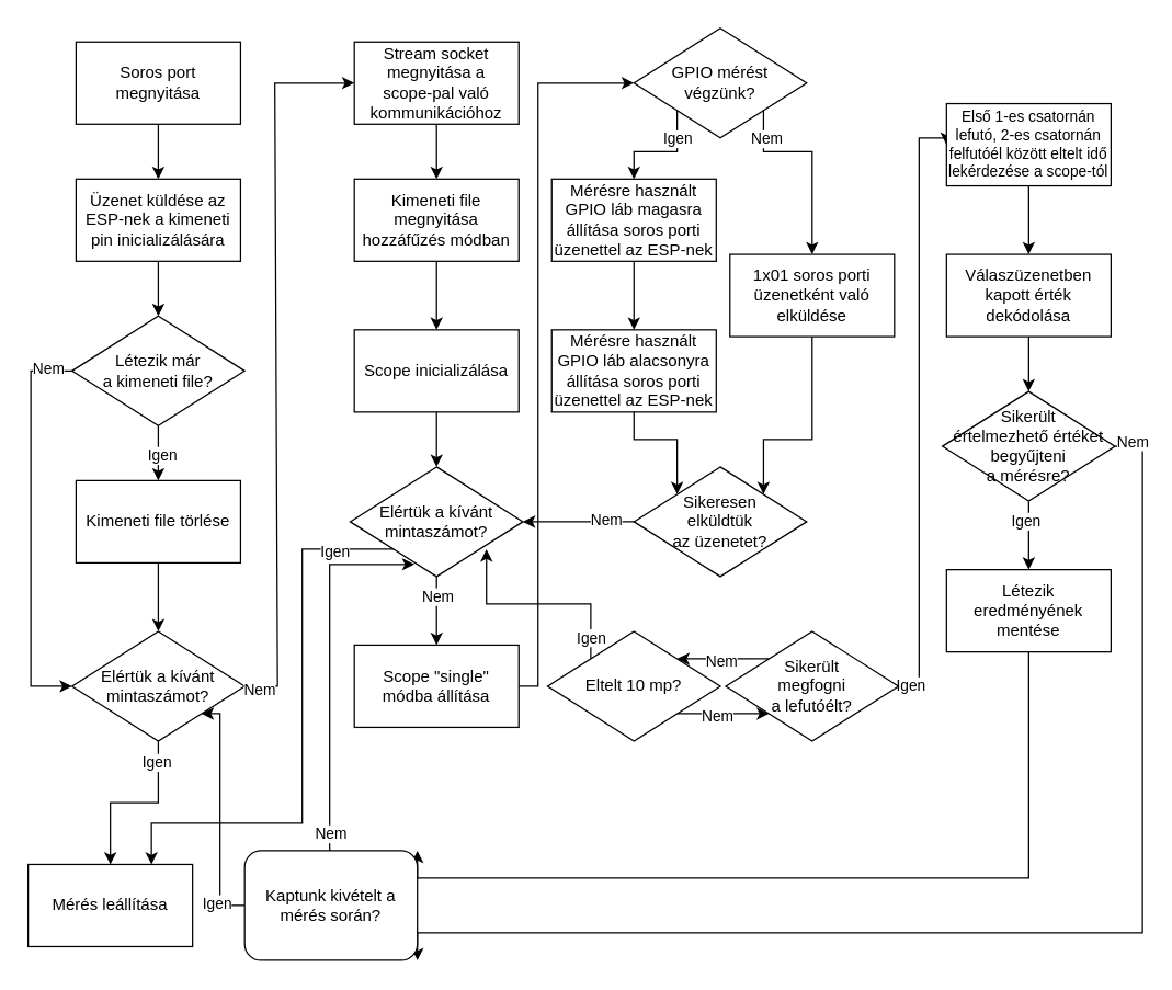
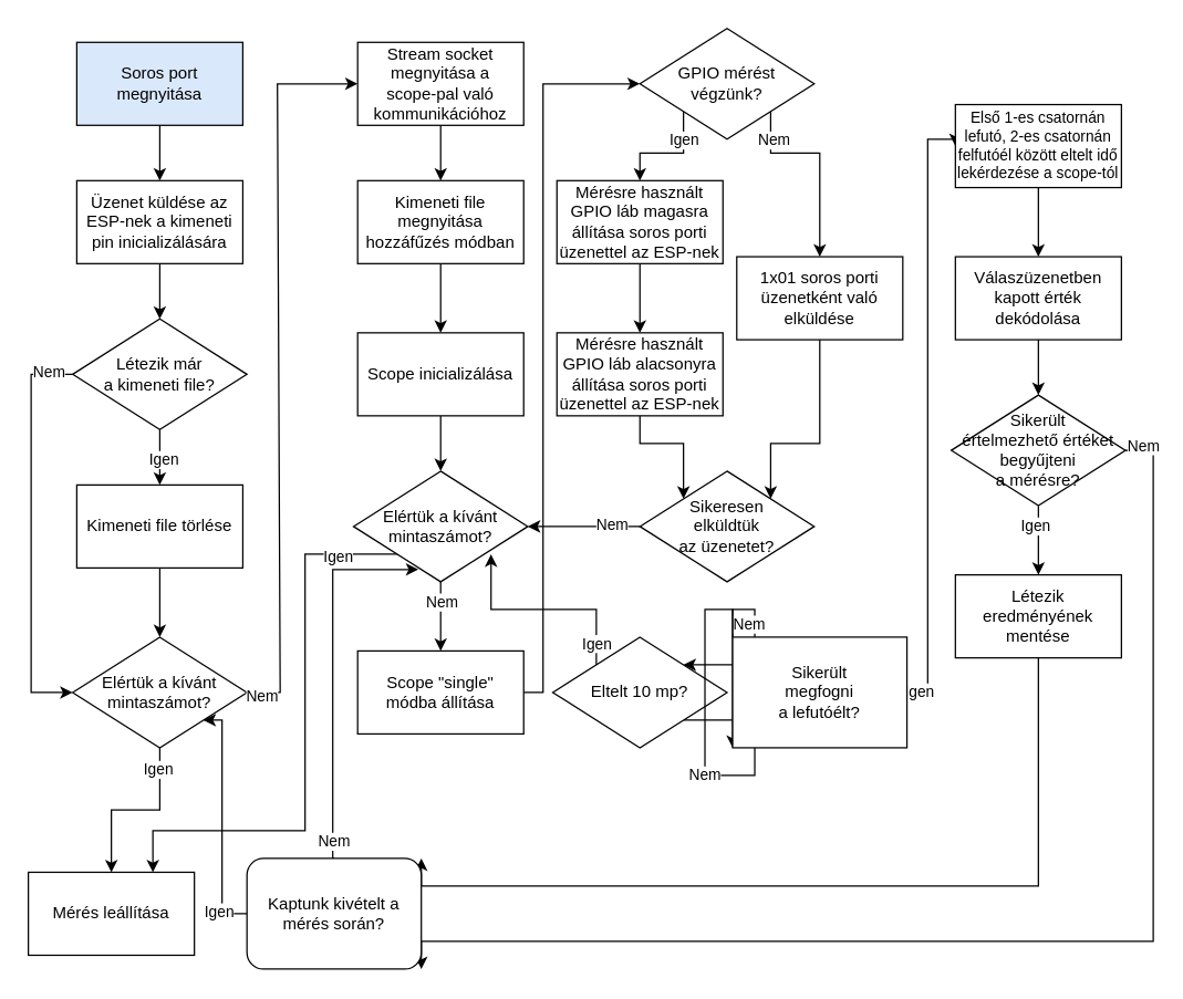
- <mxCell id="3" value="Soros port megnyitása" style="rounded=0;whiteSpace=wrap;html=1;" vertex="1" parent="1"><mxGeometry x="55" y="30" width="120" height="60" as="geometry" /></mxCell>
+ <mxCell id="3" value="Soros port megnyitása" style="rounded=0;whiteSpace=wrap;html=1;fillColor=#dae8fc;" vertex="1" parent="1"><mxGeometry x="55" y="30" width="120" height="60" as="geometry" /></mxCell>
- <mxCell id="52" value="Sikerült&lt;br&gt;megfogni&lt;br&gt;a lefutóélt?" style="rhombus;whiteSpace=wrap;html=1;" vertex="1" parent="1"><mxGeometry x="529" y="460" width="126" height="80" as="geometry" /></mxCell>
+ <mxCell id="52" value="Sikerült&lt;br&gt;megfogni&lt;br&gt;a lefutóélt?" style="whiteSpace=wrap;html=1;rounded=0;" vertex="1" parent="1"><mxGeometry x="529" y="460" width="126" height="80" as="geometry" /></mxCell>
